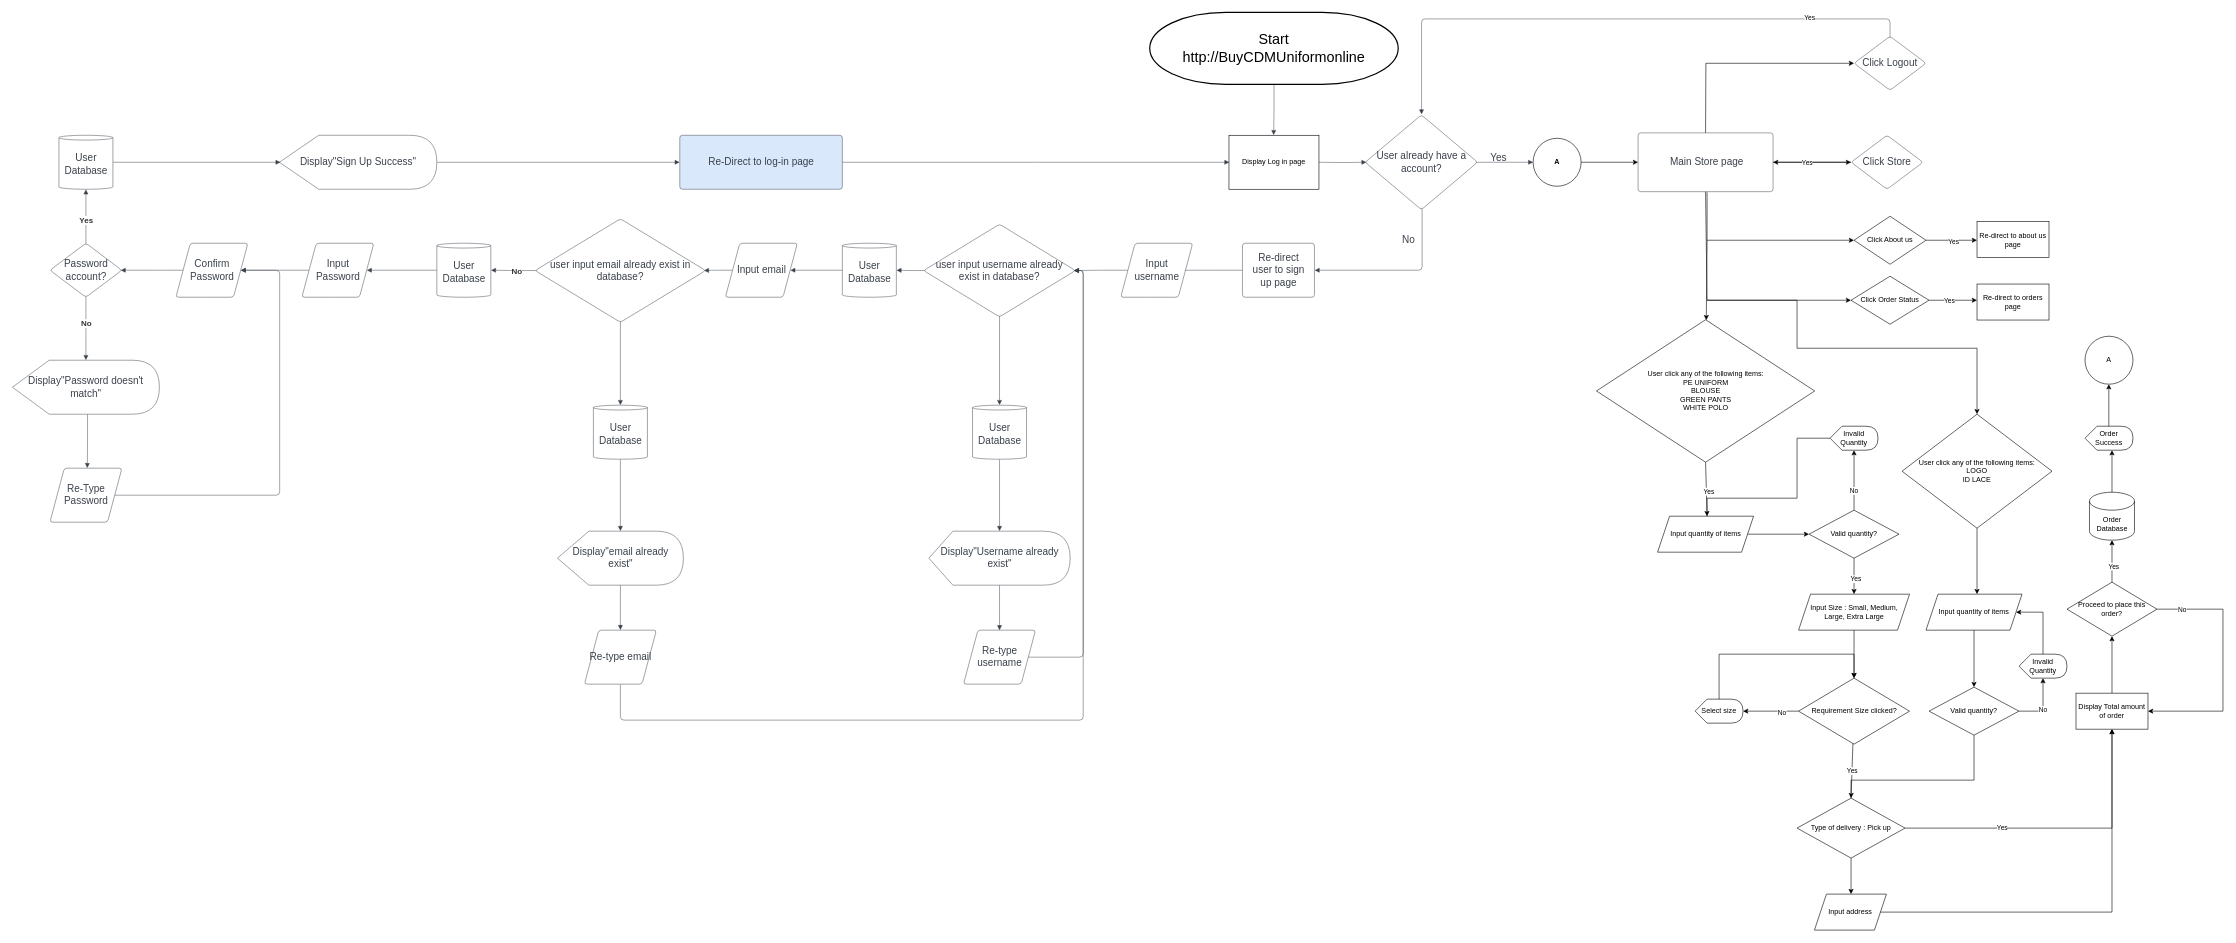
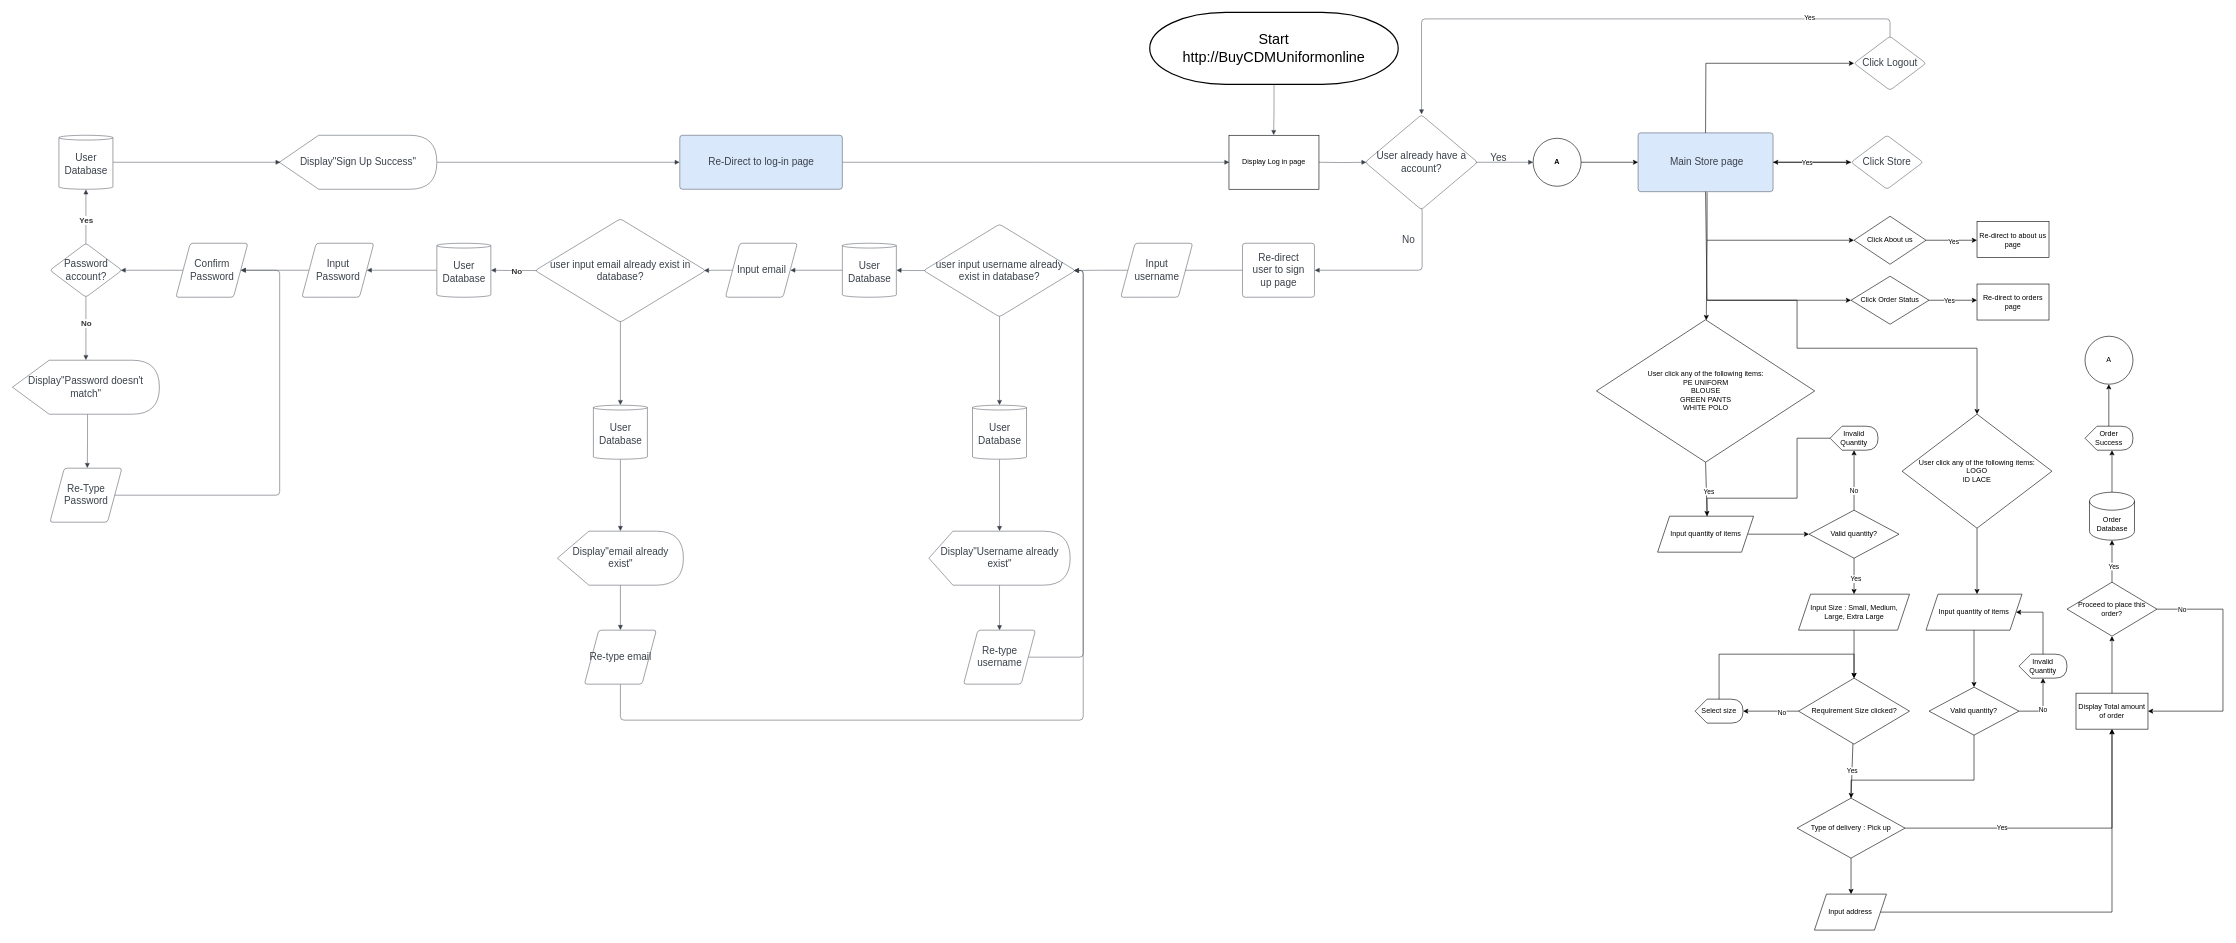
- <mxCell id="7" value="&amp;nbsp;Main Store page" style="html=1;overflow=block;blockSpacing=1;whiteSpace=wrap;fontSize=16.7;fontColor=#3a414a;spacing=9;strokeColor=#3a414a;strokeOpacity=100;rounded=1;absoluteArcSize=1;arcSize=9;strokeWidth=0.8;lucidId=r7AM0aVnmrhW;" vertex="1" parent="1"><mxGeometry x="2730" y="221" width="225" height="98" as="geometry" /></mxCell>
+ <mxCell id="7" value="&amp;nbsp;Main Store page" style="html=1;overflow=block;blockSpacing=1;whiteSpace=wrap;fontSize=16.7;fontColor=#3a414a;spacing=9;strokeColor=#3a414a;strokeOpacity=100;rounded=1;absoluteArcSize=1;arcSize=9;strokeWidth=0.8;lucidId=r7AM0aVnmrhW;fillColor=#dae8fc;" vertex="1" parent="1"><mxGeometry x="2730" y="221" width="225" height="98" as="geometry" /></mxCell>
